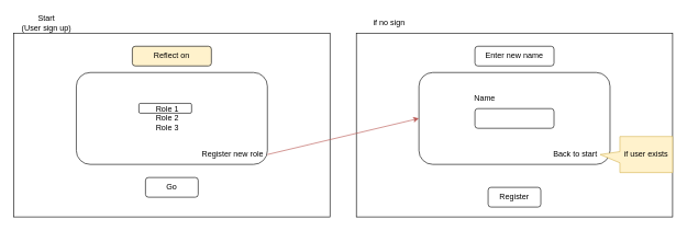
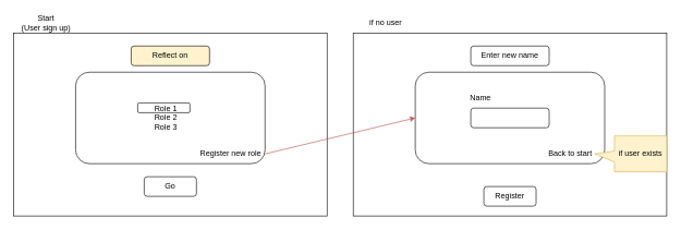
- <mxCell id="13" value="if no sign" style="text;html=1;align=center;verticalAlign=middle;whiteSpace=wrap;rounded=0;" vertex="1" parent="1"><mxGeometry x="540" y="20" width="100" height="30" as="geometry" /></mxCell>
+ <mxCell id="13" value="if no user" style="text;html=1;align=center;verticalAlign=middle;whiteSpace=wrap;rounded=0;" vertex="1" parent="1"><mxGeometry x="540" y="20" width="100" height="30" as="geometry" /></mxCell>
